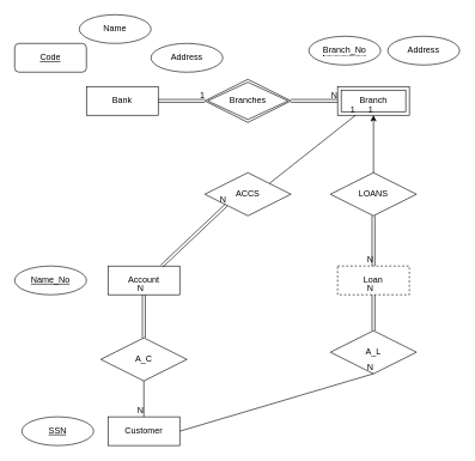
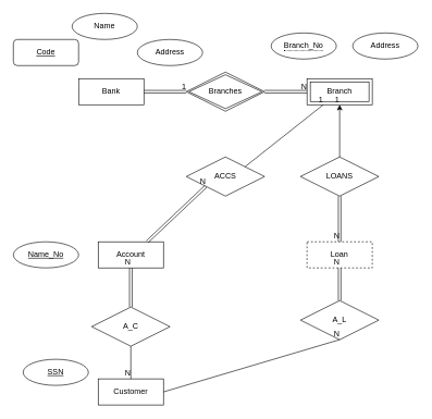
- <mxCell id="16" value="&lt;span style=&quot;border-bottom: 1px dotted&quot;&gt;Branch_No&lt;br&gt;&lt;/span&gt;" style="ellipse;whiteSpace=wrap;html=1;align=center;" vertex="1" parent="1"><mxGeometry x="430" y="50" width="100" height="40" as="geometry" /></mxCell>
+ <mxCell id="16" value="&lt;span style=&quot;border-bottom: 1px dotted&quot;&gt;Branch_No&lt;br&gt;&lt;/span&gt;" style="ellipse;whiteSpace=wrap;html=1;align=center;" vertex="1" parent="1"><mxGeometry x="415" y="50" width="100" height="40" as="geometry" /></mxCell>
- <mxCell id="30" value="SSN" style="ellipse;whiteSpace=wrap;html=1;align=center;fontStyle=4;" vertex="1" parent="1"><mxGeometry x="30" y="580" width="100" height="40" as="geometry" /></mxCell>
+ <mxCell id="30" value="SSN" style="ellipse;whiteSpace=wrap;html=1;align=center;fontStyle=4;" vertex="1" parent="1"><mxGeometry x="35" y="550" width="100" height="40" as="geometry" /></mxCell>
